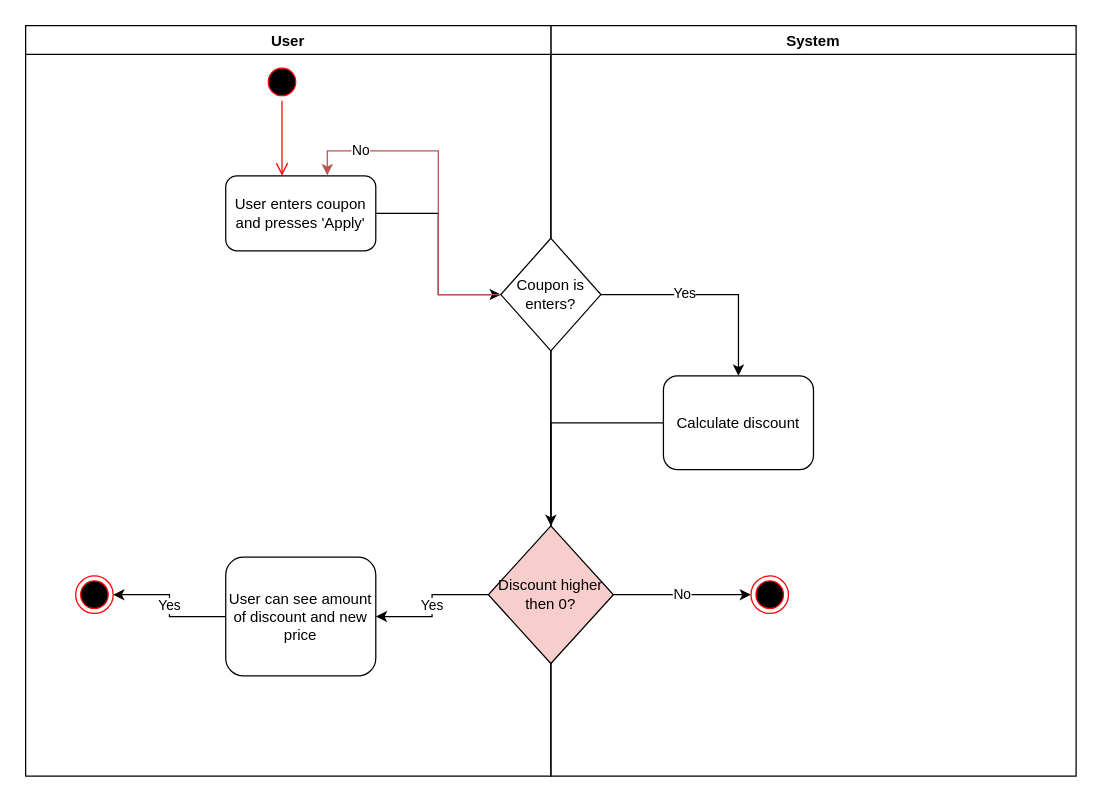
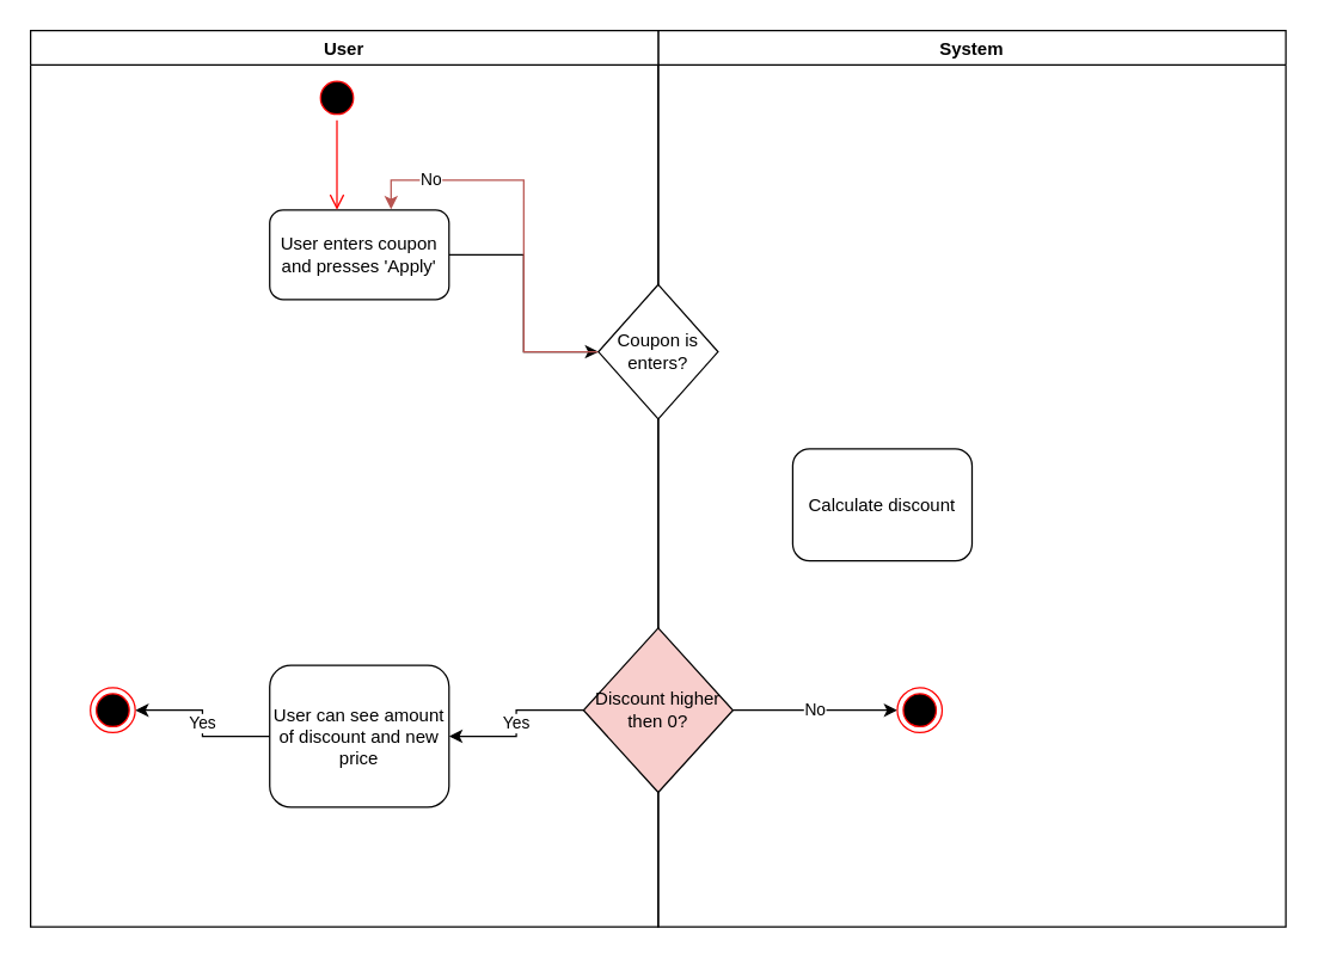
- <mxCell id="8" style="edgeStyle=orthogonalEdgeStyle;rounded=0;orthogonalLoop=1;jettySize=auto;html=1;entryX=0.5;entryY=0;entryDx=0;entryDy=0;" parent="1" source="10" target="12" edge="1"><mxGeometry relative="1" as="geometry" /></mxCell>
- <mxCell id="9" value="Yes" style="edgeLabel;html=1;align=center;verticalAlign=middle;resizable=0;points=[];" parent="8" vertex="1" connectable="0"><mxGeometry x="-0.248" y="2" relative="1" as="geometry"><mxPoint as="offset" /></mxGeometry></mxCell>
- <mxCell id="11" style="edgeStyle=orthogonalEdgeStyle;rounded=0;orthogonalLoop=1;jettySize=auto;html=1;entryX=0.5;entryY=0;entryDx=0;entryDy=0;" parent="1" source="12" target="17" edge="1"><mxGeometry relative="1" as="geometry" /></mxCell>
